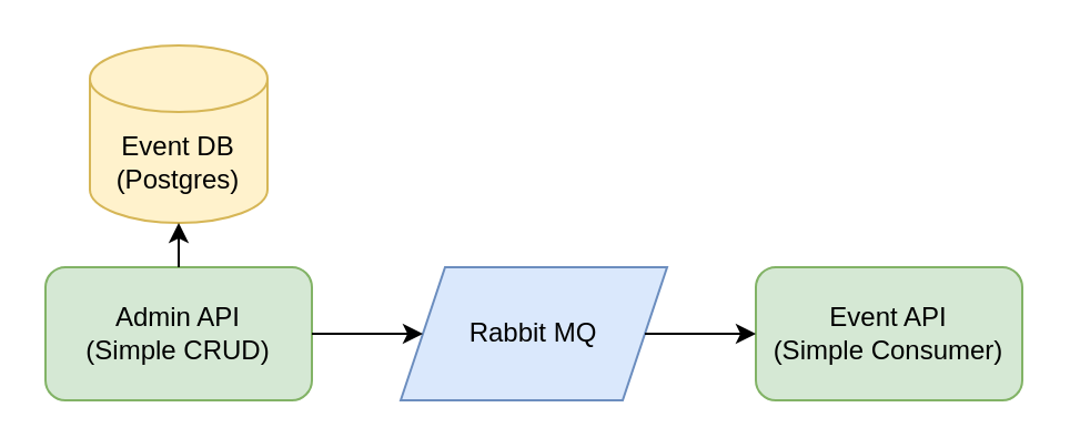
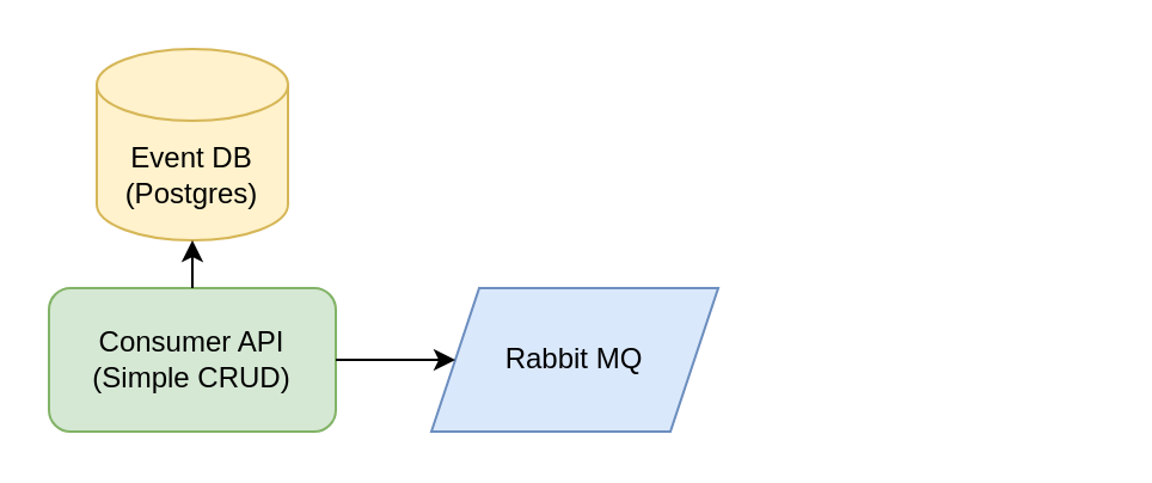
- <mxCell id="2" value="&lt;div&gt;Admin API&lt;/div&gt;&lt;div&gt;(Simple CRUD)&lt;br&gt;&lt;/div&gt;" style="rounded=1;whiteSpace=wrap;html=1;fillColor=#d5e8d4;strokeColor=#82b366;" vertex="1" parent="1"><mxGeometry x="20" y="120" width="120" height="60" as="geometry" /></mxCell>
+ <mxCell id="2" value="&lt;div&gt;Consumer API&lt;/div&gt;&lt;div&gt;(Simple CRUD)&lt;br&gt;&lt;/div&gt;" style="rounded=1;whiteSpace=wrap;html=1;fillColor=#d5e8d4;strokeColor=#82b366;" vertex="1" parent="1"><mxGeometry x="20" y="120" width="120" height="60" as="geometry" /></mxCell>
- <mxCell id="8" value="" style="endArrow=classic;html=1;rounded=0;exitX=1;exitY=0.5;exitDx=0;exitDy=0;entryX=0;entryY=0.5;entryDx=0;entryDy=0;" edge="1" parent="1" source="5" target="3"><mxGeometry width="50" height="50" relative="1" as="geometry"><mxPoint x="190" y="310" as="sourcePoint" /><mxPoint x="240" y="260" as="targetPoint" /></mxGeometry></mxCell>
- <mxCell id="3" value="&lt;div&gt;Event API&lt;/div&gt;&lt;div&gt;(Simple Consumer)&lt;br&gt;&lt;/div&gt;" style="rounded=1;whiteSpace=wrap;html=1;fillColor=#d5e8d4;strokeColor=#82b366;" vertex="1" parent="1"><mxGeometry x="340" y="120" width="120" height="60" as="geometry" /></mxCell>
